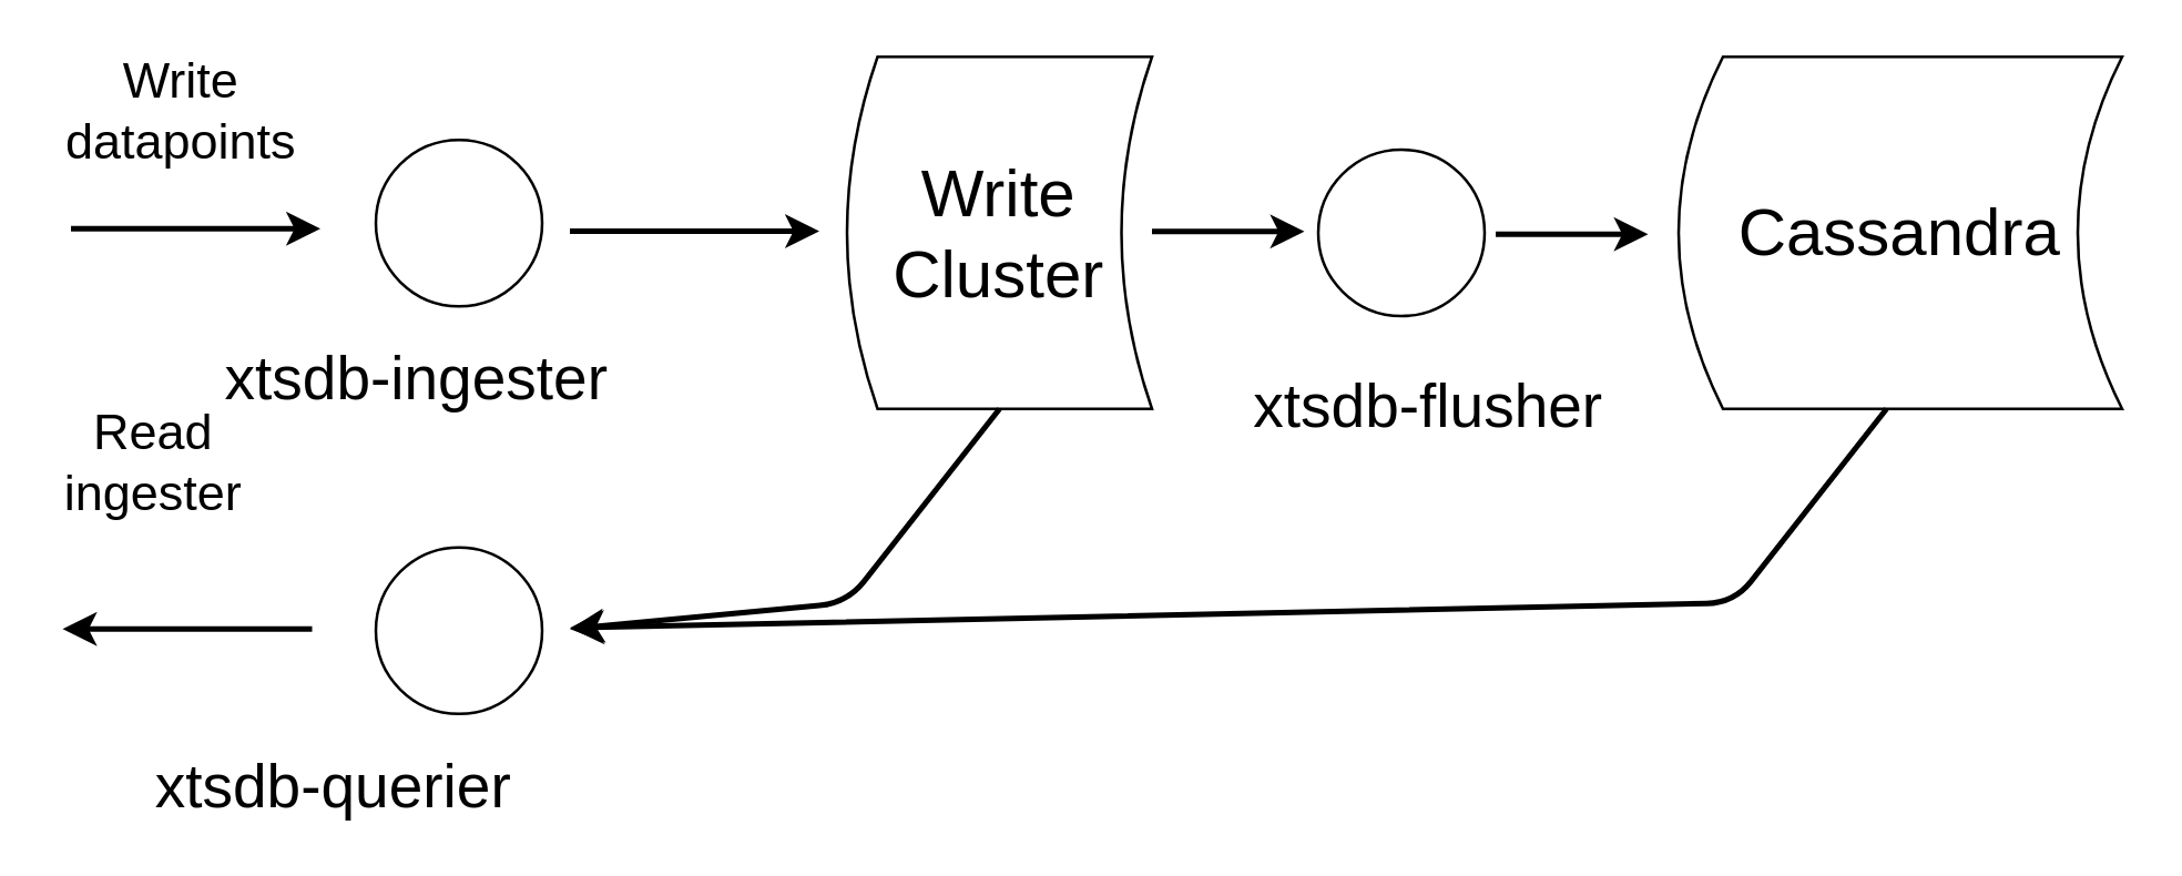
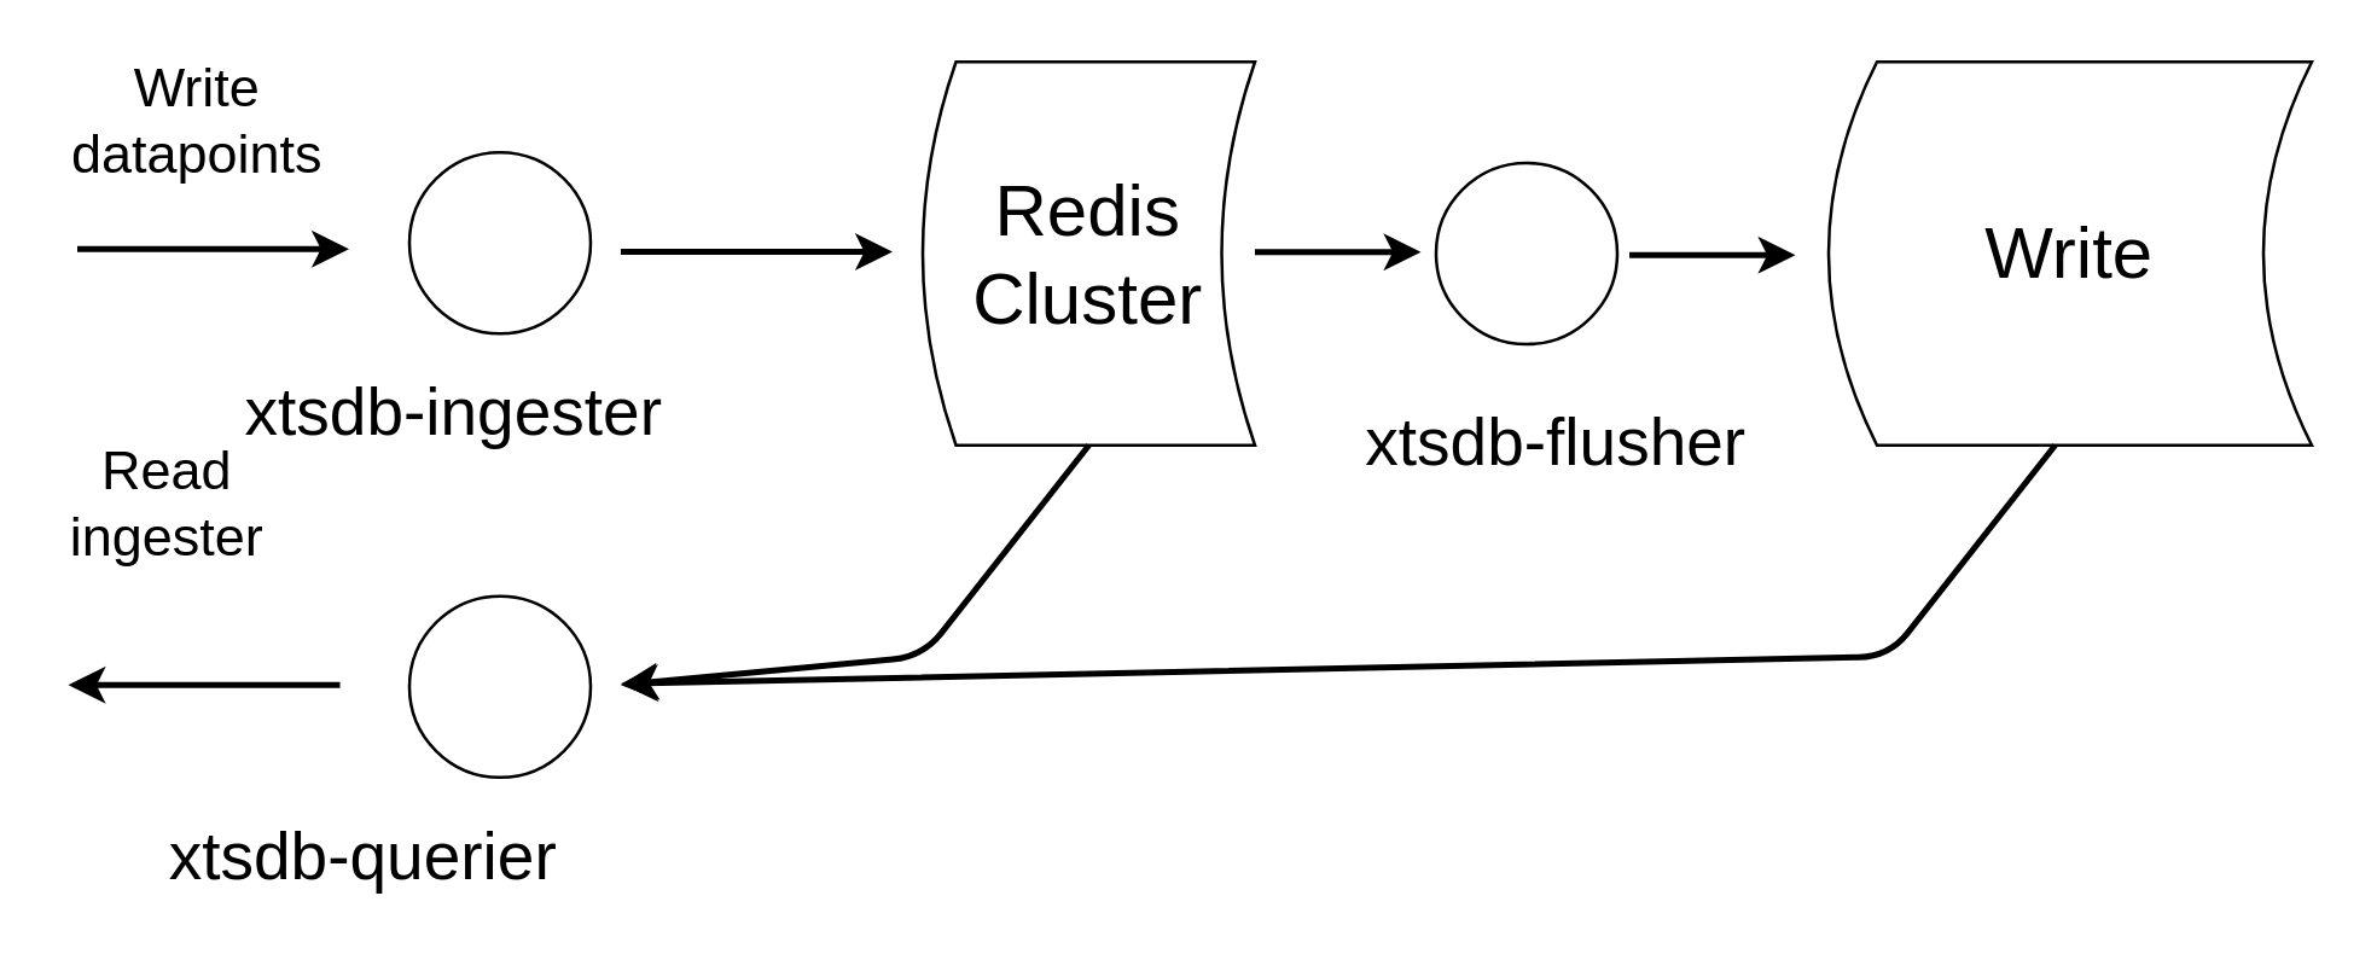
- <mxCell id="4" value="&lt;font style=&quot;font-size: 24px&quot;&gt;Write&lt;br&gt;Cluster&lt;/font&gt;" style="shape=dataStorage;whiteSpace=wrap;html=1;" parent="1" vertex="1"><mxGeometry x="305" y="20" width="110" height="127" as="geometry" /></mxCell>
+ <mxCell id="4" value="&lt;font style=&quot;font-size: 24px&quot;&gt;Redis&lt;br&gt;Cluster&lt;/font&gt;" style="shape=dataStorage;whiteSpace=wrap;html=1;" parent="1" vertex="1"><mxGeometry x="305" y="20" width="110" height="127" as="geometry" /></mxCell>
- <mxCell id="7" value="&lt;span style=&quot;font-size: 24px&quot;&gt;Cassandra&lt;/span&gt;" style="shape=dataStorage;whiteSpace=wrap;html=1;" parent="1" vertex="1"><mxGeometry x="605" y="20" width="160" height="127" as="geometry" /></mxCell>
+ <mxCell id="7" value="&lt;span style=&quot;font-size: 24px&quot;&gt;Write&lt;/span&gt;" style="shape=dataStorage;whiteSpace=wrap;html=1;" parent="1" vertex="1"><mxGeometry x="605" y="20" width="160" height="127" as="geometry" /></mxCell>
